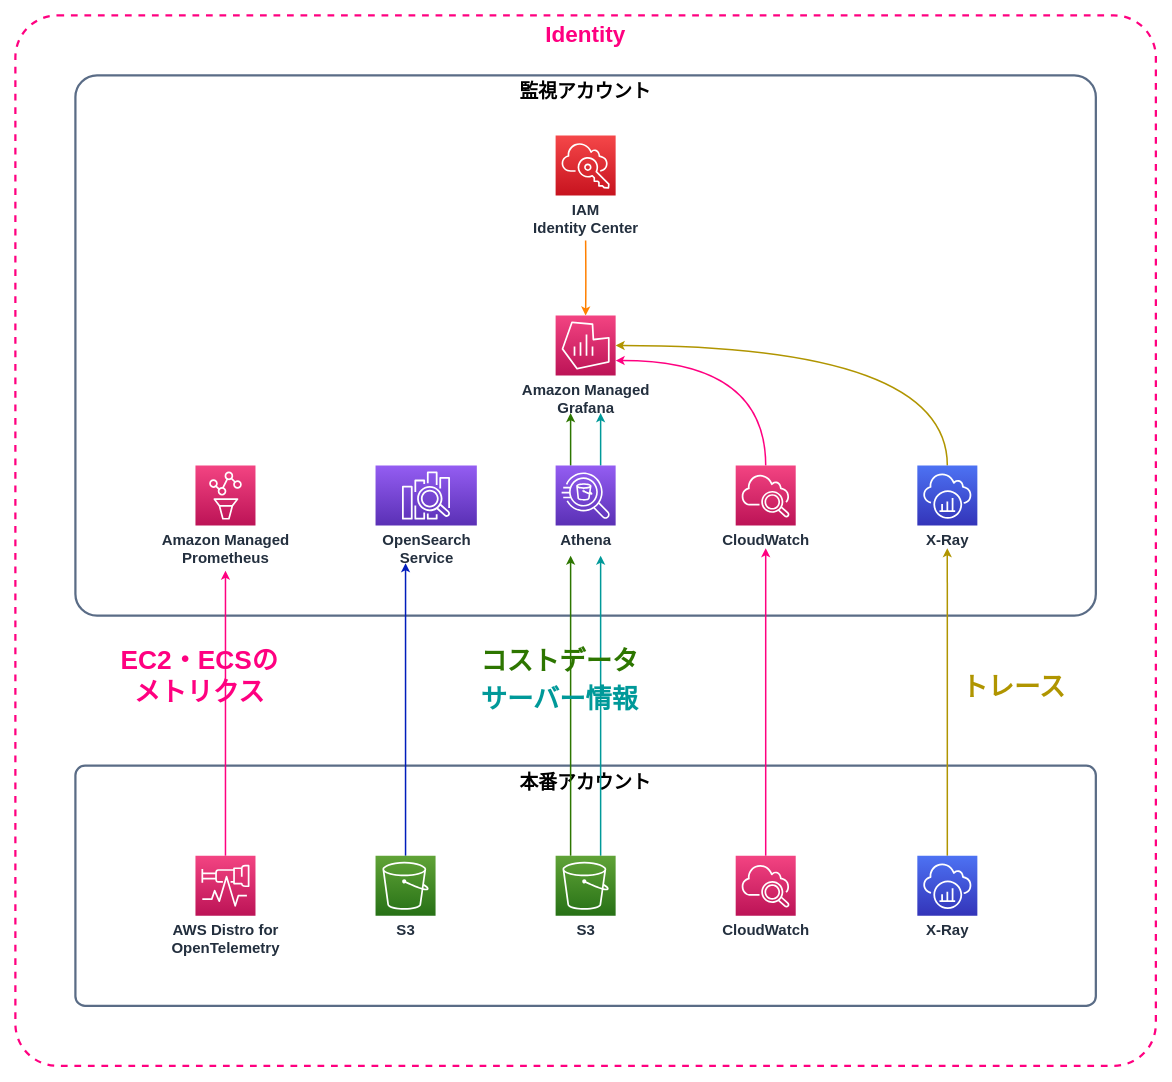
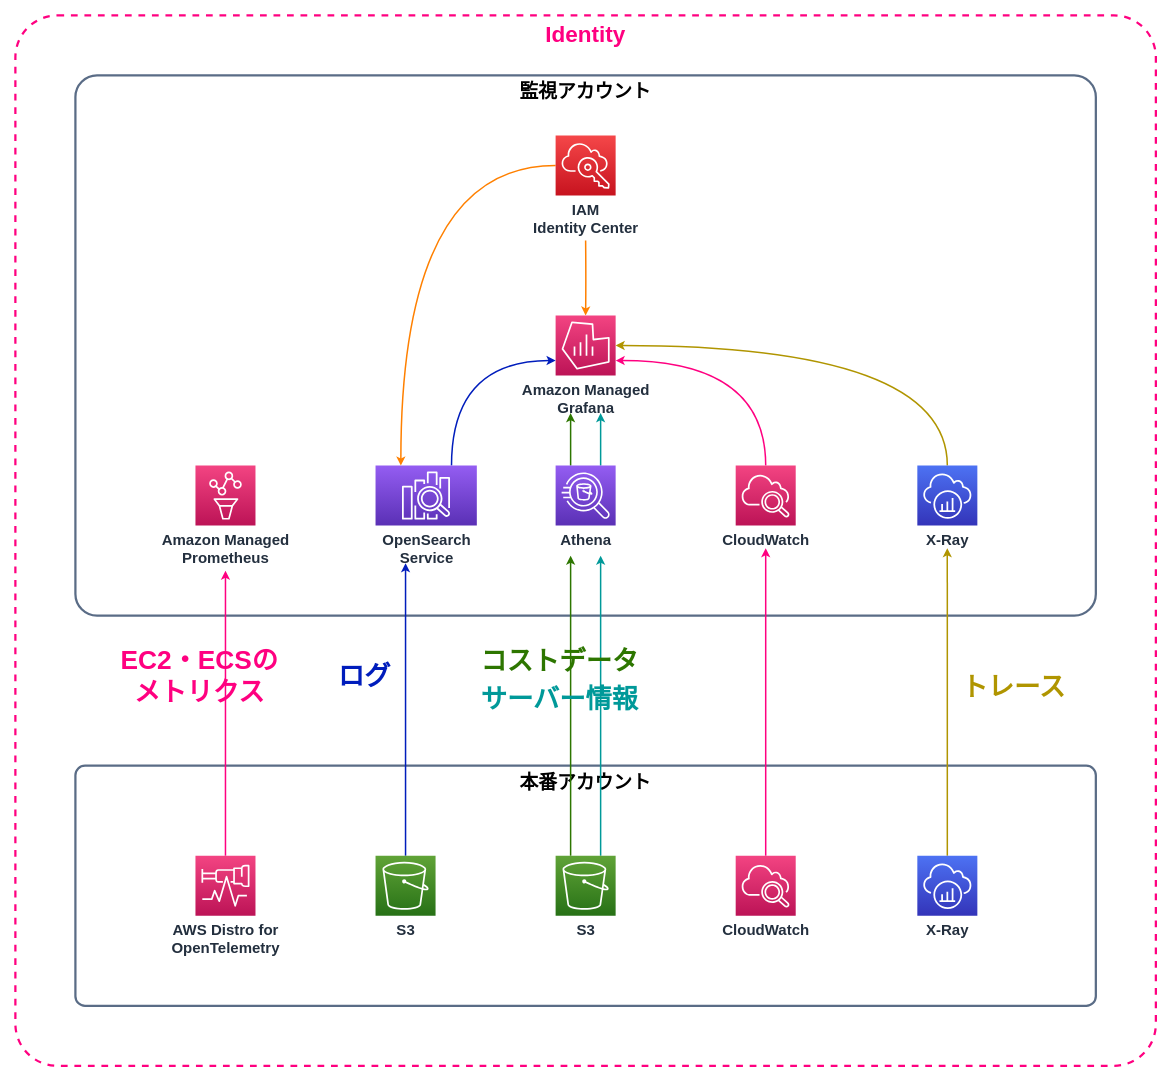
+ <mxCell id="25" style="edgeStyle=orthogonalEdgeStyle;orthogonalLoop=1;jettySize=auto;html=1;exitX=0;exitY=0.5;exitDx=0;exitDy=0;exitPerimeter=0;entryX=0.25;entryY=0;entryDx=0;entryDy=0;entryPerimeter=0;fontSize=25;fontColor=#FF0080;curved=1;strokeWidth=2;strokeColor=#FF8000;" parent="1" source="26" target="12" edge="1"><mxGeometry relative="1" as="geometry" /></mxCell>
+ <mxCell id="11" style="edgeStyle=orthogonalEdgeStyle;curved=1;orthogonalLoop=1;jettySize=auto;html=1;exitX=0.75;exitY=0;exitDx=0;exitDy=0;exitPerimeter=0;entryX=0;entryY=0.75;entryDx=0;entryDy=0;entryPerimeter=0;fontSize=30;strokeWidth=2;strokeColor=#001DBC;" parent="1" source="12" target="6" edge="1"><mxGeometry relative="1" as="geometry" /></mxCell>
+ <mxCell id="15" value="&lt;font&gt;ログ&lt;/font&gt;" style="text;html=1;align=center;verticalAlign=middle;resizable=0;points=[];autosize=1;strokeColor=none;fillColor=none;fontStyle=1;fontSize=35;fontColor=#001DBC;" parent="1" vertex="1"><mxGeometry x="440" y="870" width="90" height="60" as="geometry" /></mxCell>
